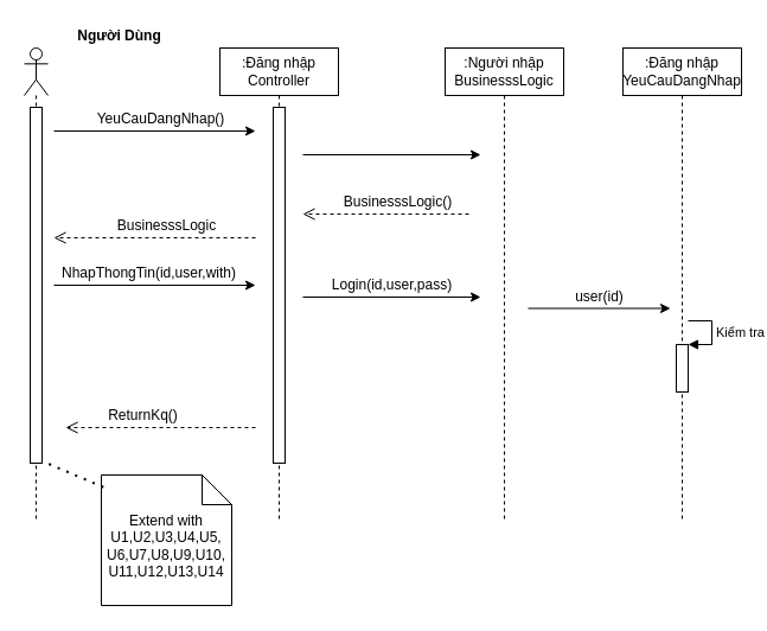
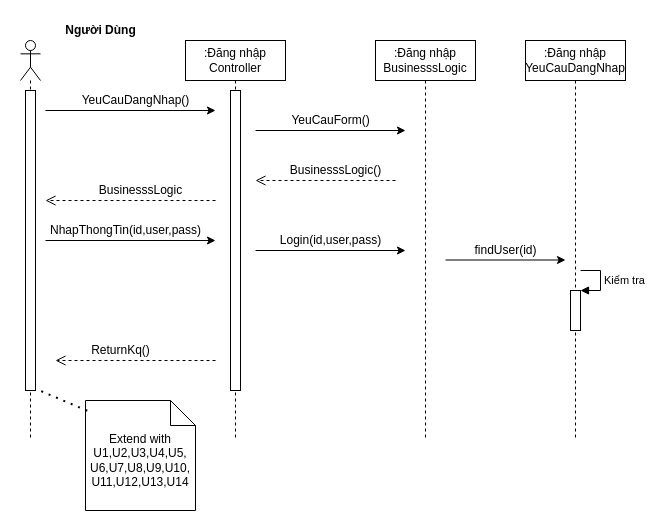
- <mxCell id="7" value=":Người nhập&lt;br&gt;BusinesssLogic" style="shape=umlLifeline;perimeter=lifelinePerimeter;whiteSpace=wrap;html=1;container=1;collapsible=0;recursiveResize=0;outlineConnect=0;" parent="1" vertex="1"><mxGeometry x="375" y="40" width="100" height="400" as="geometry" /></mxCell>
+ <mxCell id="7" value=":Đăng nhập&lt;br&gt;BusinesssLogic" style="shape=umlLifeline;perimeter=lifelinePerimeter;whiteSpace=wrap;html=1;container=1;collapsible=0;recursiveResize=0;outlineConnect=0;" parent="1" vertex="1"><mxGeometry x="375" y="40" width="100" height="400" as="geometry" /></mxCell>
+ <mxCell id="19" value="YeuCauForm()" style="text;html=1;align=center;verticalAlign=middle;resizable=0;points=[];autosize=1;strokeColor=none;fillColor=none;" parent="1" vertex="1"><mxGeometry x="285" y="110" width="90" height="20" as="geometry" /></mxCell>
- <mxCell id="22" value="NhapThongTin(id,user,with)" style="text;html=1;align=center;verticalAlign=middle;resizable=0;points=[];autosize=1;strokeColor=none;fillColor=none;" parent="1" vertex="1"><mxGeometry x="40" y="220" width="170" height="20" as="geometry" /></mxCell>
+ <mxCell id="22" value="NhapThongTin(id,user,pass)" style="text;html=1;align=center;verticalAlign=middle;resizable=0;points=[];autosize=1;strokeColor=none;fillColor=none;" parent="1" vertex="1"><mxGeometry x="40" y="220" width="170" height="20" as="geometry" /></mxCell>
- <mxCell id="24" value="user(id)" style="text;html=1;align=center;verticalAlign=middle;resizable=0;points=[];autosize=1;strokeColor=none;fillColor=none;" parent="1" vertex="1"><mxGeometry x="465" y="240" width="80" height="20" as="geometry" /></mxCell>
+ <mxCell id="24" value="findUser(id)" style="text;html=1;align=center;verticalAlign=middle;resizable=0;points=[];autosize=1;strokeColor=none;fillColor=none;" parent="1" vertex="1"><mxGeometry x="465" y="240" width="80" height="20" as="geometry" /></mxCell>
